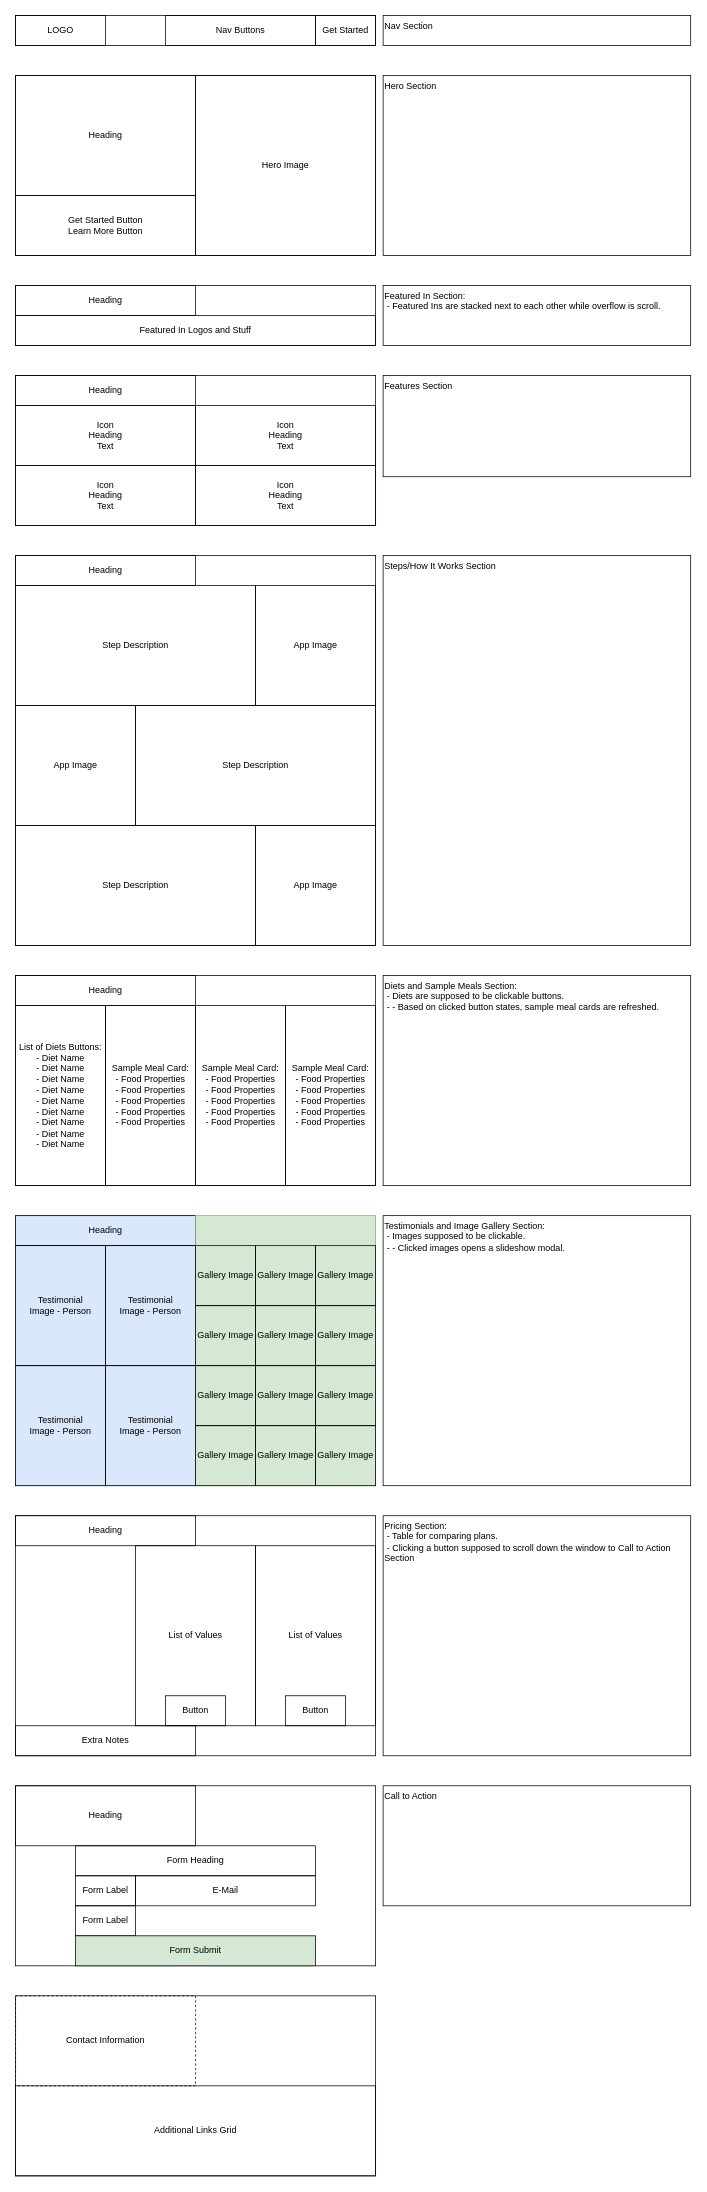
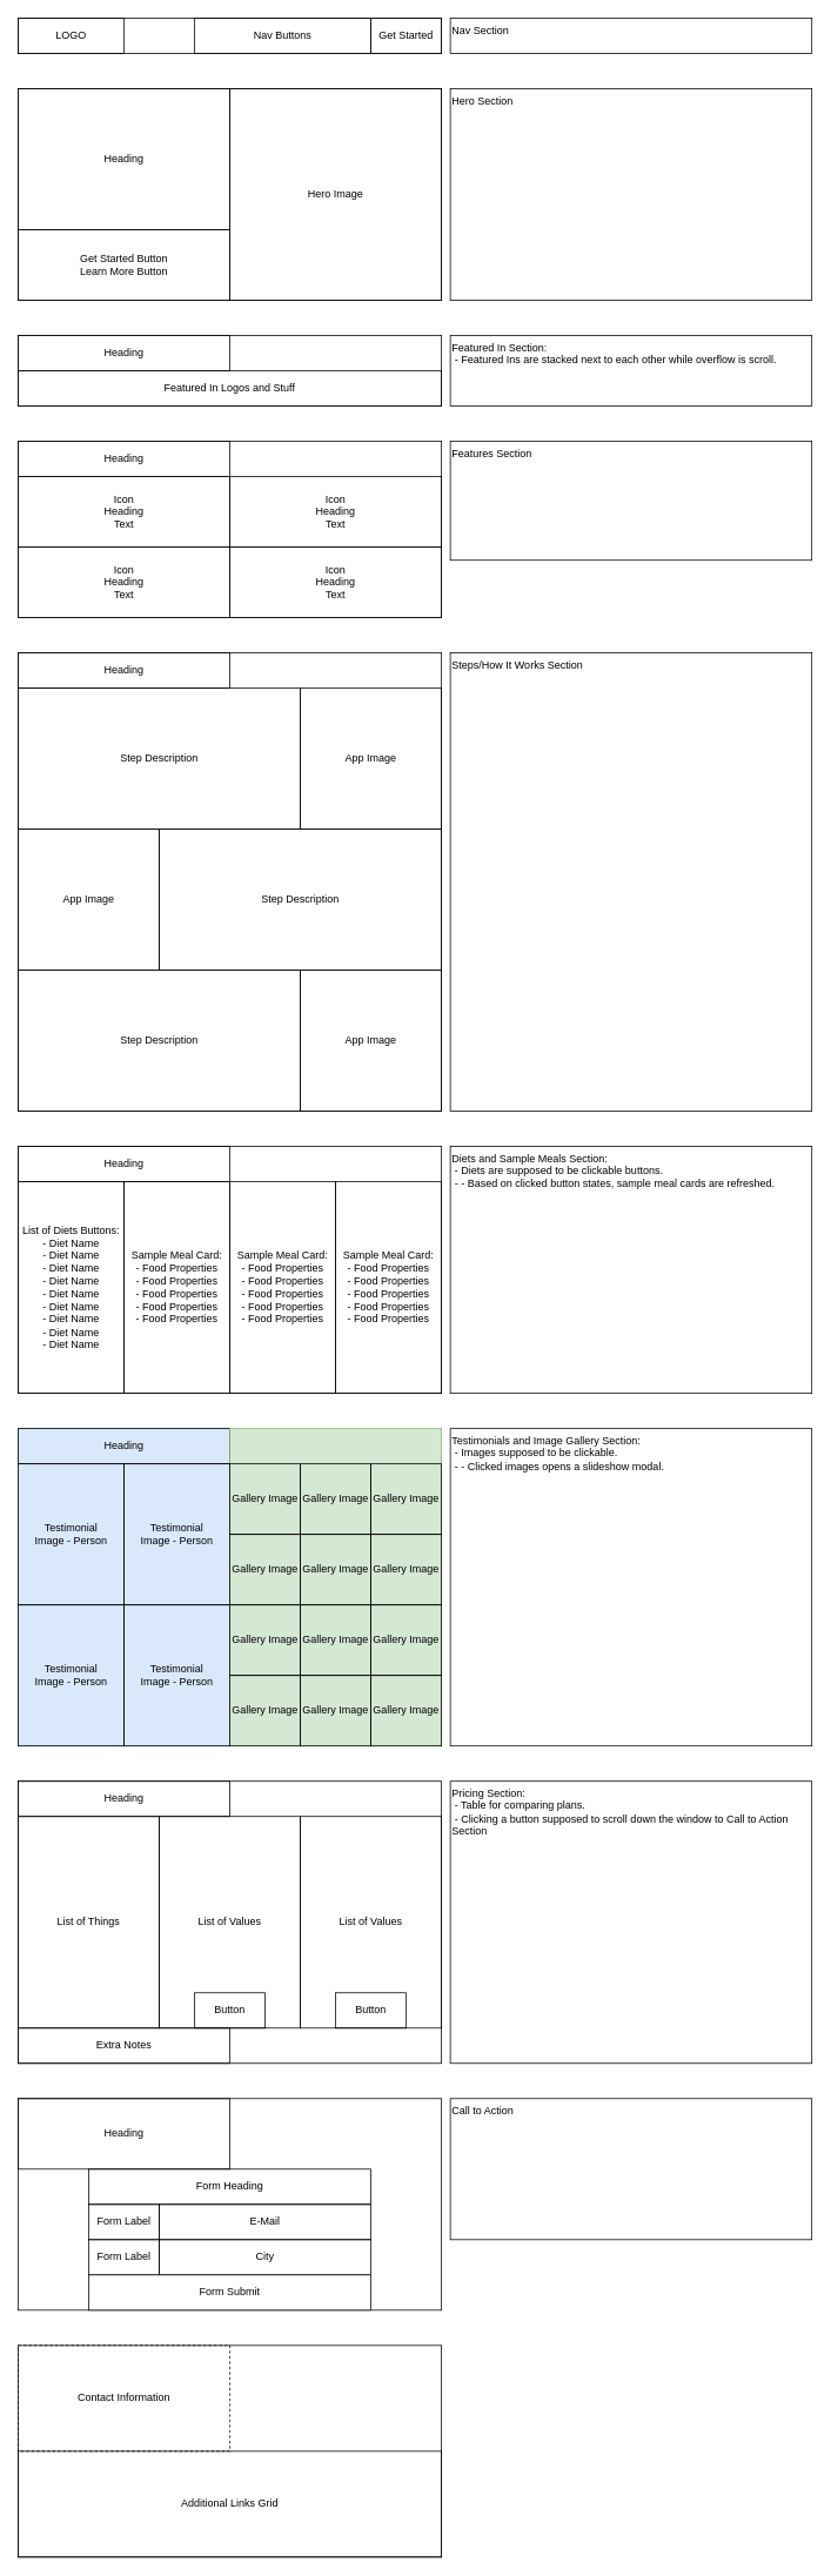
+ <mxCell id="62" value="List of Things" style="rounded=0;whiteSpace=wrap;html=1;fillColor=none;" vertex="1" parent="1"><mxGeometry y="2060" width="160" height="240" as="geometry" x="20" /></mxCell>
+ <mxCell id="75" value="City" style="rounded=0;whiteSpace=wrap;html=1;fillColor=none;" vertex="1" parent="1"><mxGeometry x="180" y="2540" width="240" height="40" as="geometry" /></mxCell>
- <mxCell id="76" value="Form Submit" style="rounded=0;whiteSpace=wrap;html=1;fillColor=#d5e8d4;" vertex="1" parent="1"><mxGeometry x="100" y="2580" width="320" height="40" as="geometry" /></mxCell>
+ <mxCell id="76" value="Form Submit" style="rounded=0;whiteSpace=wrap;html=1;" vertex="1" parent="1"><mxGeometry x="100" y="2580" width="320" height="40" as="geometry" /></mxCell>
